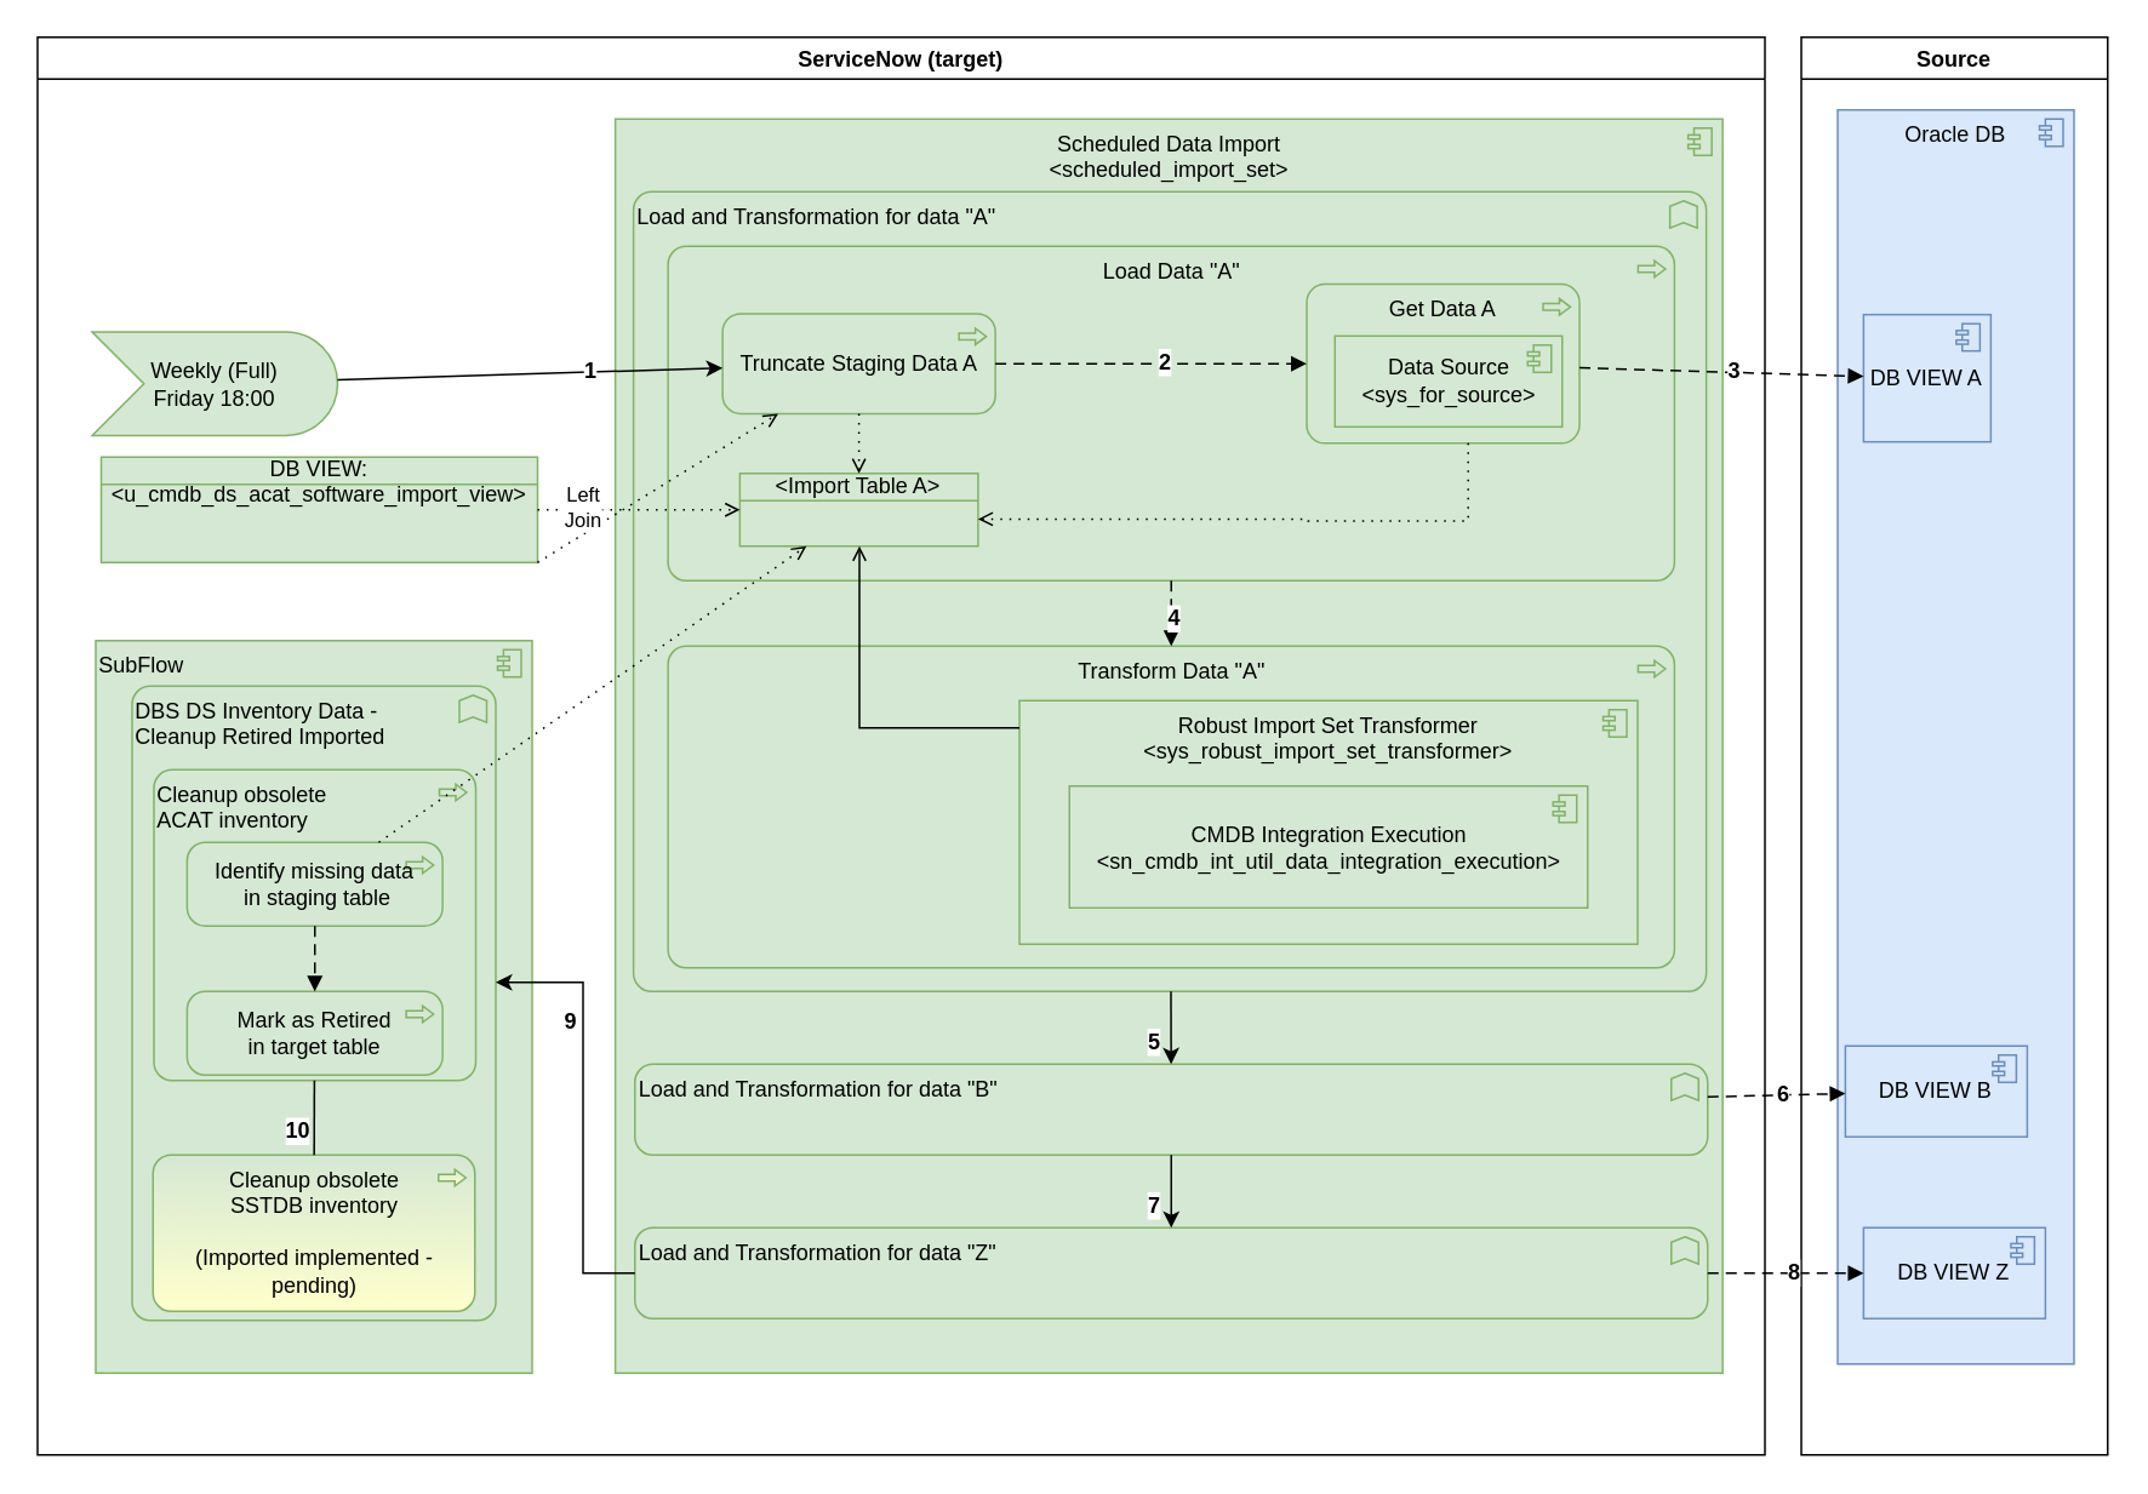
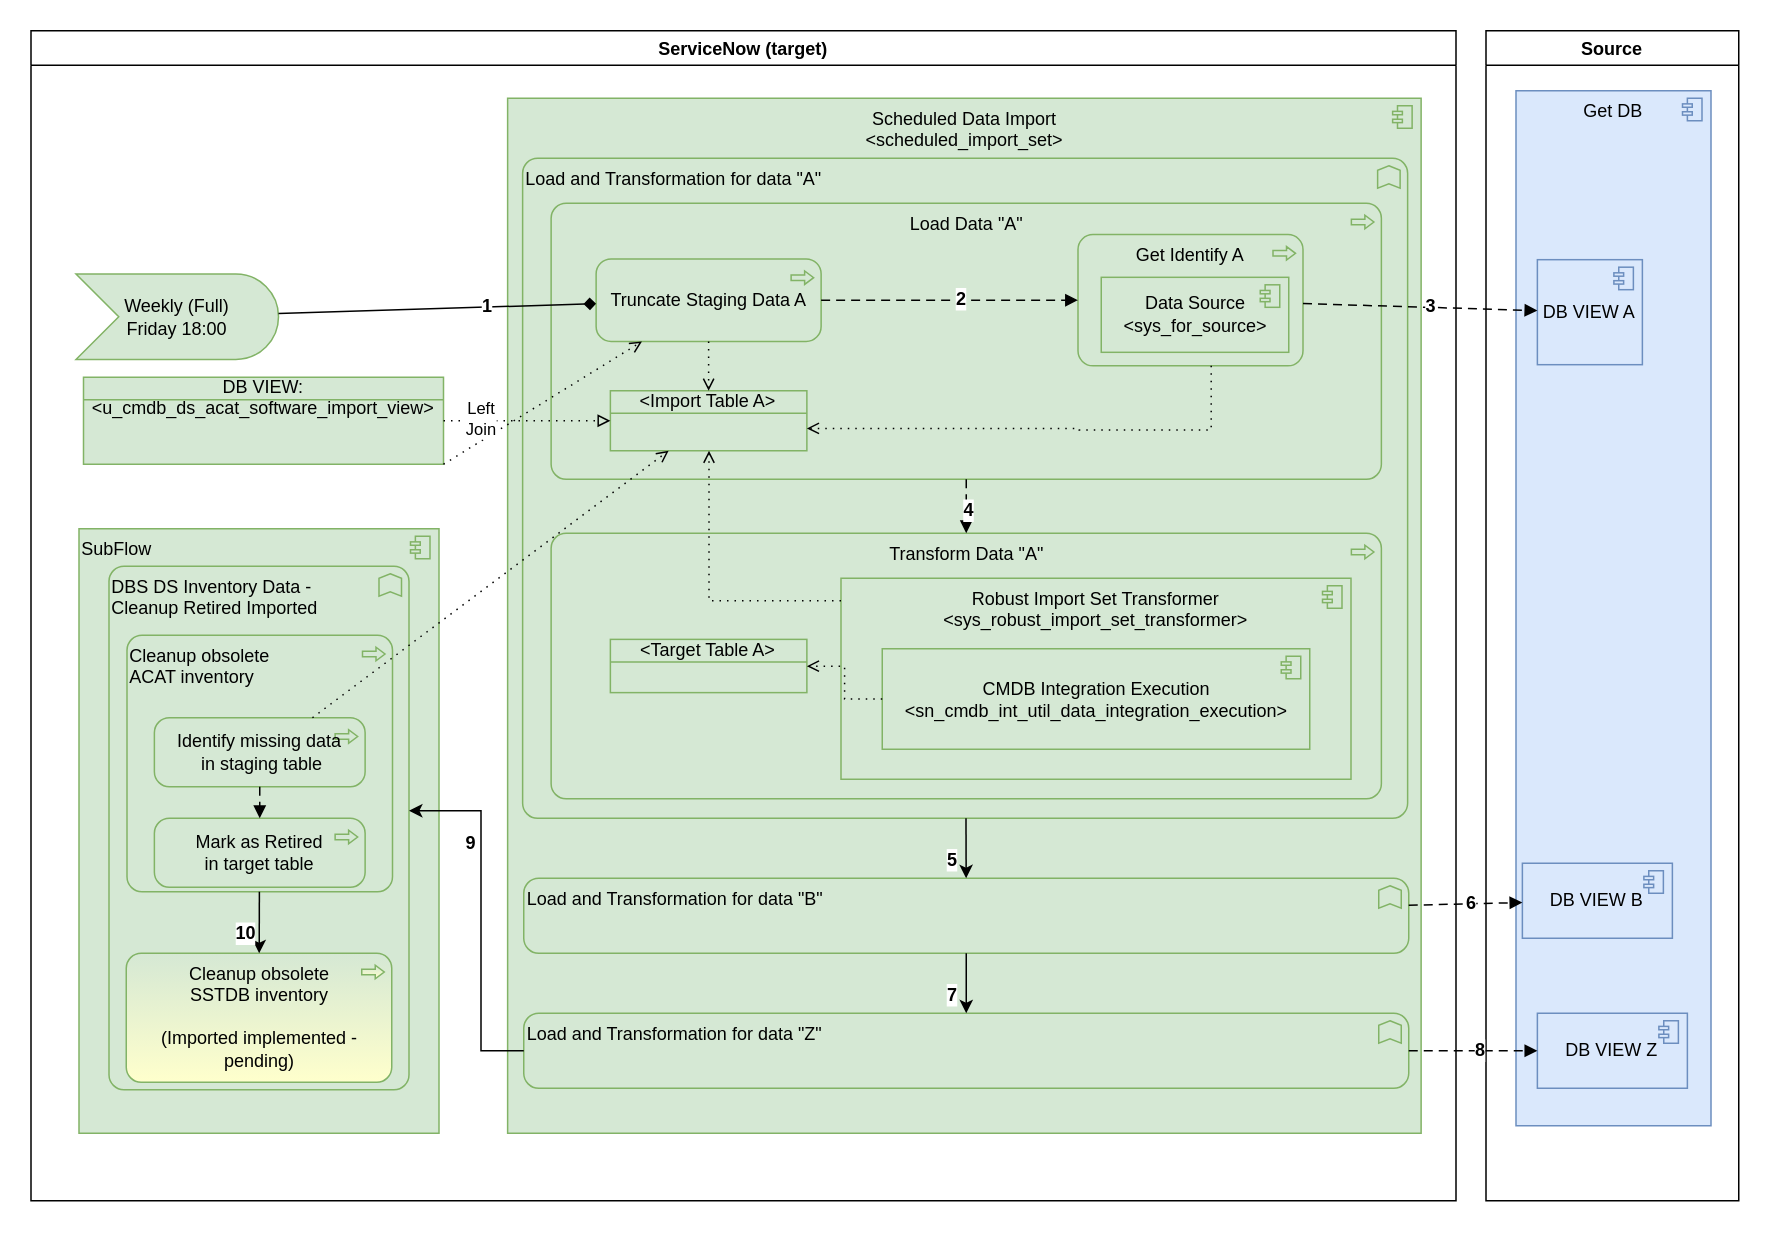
- <mxCell id="43" value="Oracle DB" style="html=1;outlineConnect=0;whiteSpace=wrap;fillColor=#dae8fc;shape=mxgraph.archimate3.application;appType=comp;archiType=square;strokeColor=#6c8ebf;verticalAlign=top;" vertex="1" parent="42"><mxGeometry x="20" y="40" width="130" height="690" as="geometry" /></mxCell>
+ <mxCell id="43" value="Get DB" style="html=1;outlineConnect=0;whiteSpace=wrap;fillColor=#dae8fc;shape=mxgraph.archimate3.application;appType=comp;archiType=square;strokeColor=#6c8ebf;verticalAlign=top;" vertex="1" parent="42"><mxGeometry x="20" y="40" width="130" height="690" as="geometry" /></mxCell>
- <mxCell id="8" value="Get Data A" style="html=1;outlineConnect=0;whiteSpace=wrap;fillColor=#d5e8d4;shape=mxgraph.archimate3.application;appType=proc;archiType=rounded;strokeColor=#82b366;verticalAlign=top;" vertex="1" parent="2"><mxGeometry x="698" y="135.88" width="150" height="87.5" as="geometry" /></mxCell>
+ <mxCell id="8" value="Get Identify A" style="html=1;outlineConnect=0;whiteSpace=wrap;fillColor=#d5e8d4;shape=mxgraph.archimate3.application;appType=proc;archiType=rounded;strokeColor=#82b366;verticalAlign=top;" vertex="1" parent="2"><mxGeometry x="698" y="135.88" width="150" height="87.5" as="geometry" /></mxCell>
- <mxCell id="10" value="" style="edgeStyle=none;rounded=0;orthogonalLoop=1;jettySize=auto;html=1;fontSize=6;" edge="1" parent="2" source="5" target="7"><mxGeometry relative="1" as="geometry"><mxPoint x="144" y="134.13" as="sourcePoint" /><mxPoint x="259" y="160.13" as="targetPoint" /></mxGeometry></mxCell>
+ <mxCell id="10" value="" style="edgeStyle=none;rounded=0;orthogonalLoop=1;jettySize=auto;html=1;fontSize=6;endArrow=diamond;" edge="1" parent="2" source="5" target="7"><mxGeometry relative="1" as="geometry"><mxPoint x="144" y="134.13" as="sourcePoint" /><mxPoint x="259" y="160.13" as="targetPoint" /></mxGeometry></mxCell>
- <mxCell id="30" value="" style="html=1;endArrow=open;elbow=vertical;endFill=0;dashed=1;dashPattern=1 4;rounded=0;fillColor=#00b9f2;" edge="1" parent="2" source="28" target="19"><mxGeometry width="160" relative="1" as="geometry"><mxPoint x="123.842" y="200" as="sourcePoint" /><mxPoint x="177.126" y="247" as="targetPoint" /></mxGeometry></mxCell>
+ <mxCell id="30" value="" style="html=1;endArrow=block;elbow=vertical;endFill=0;dashed=1;dashPattern=1 4;rounded=0;fillColor=#00b9f2;" edge="1" parent="2" source="28" target="19"><mxGeometry width="160" relative="1" as="geometry"><mxPoint x="123.842" y="200" as="sourcePoint" /><mxPoint x="177.126" y="247" as="targetPoint" /></mxGeometry></mxCell>
- <mxCell id="22" value="" style="html=1;endArrow=open;elbow=vertical;endFill=0;dashed=0;dashPattern=1 4;rounded=0;fillColor=#00b9f2;edgeStyle=orthogonalEdgeStyle;" edge="1" parent="2" source="15" target="19"><mxGeometry width="160" relative="1" as="geometry"><mxPoint x="797" y="233" as="sourcePoint" /><mxPoint x="527" y="275" as="targetPoint" /><Array as="points"><mxPoint x="452" y="380" /></Array></mxGeometry></mxCell>
+ <mxCell id="22" value="" style="html=1;endArrow=open;elbow=vertical;endFill=0;dashed=1;dashPattern=1 4;rounded=0;fillColor=#00b9f2;edgeStyle=orthogonalEdgeStyle;" edge="1" parent="2" source="15" target="19"><mxGeometry width="160" relative="1" as="geometry"><mxPoint x="797" y="233" as="sourcePoint" /><mxPoint x="527" y="275" as="targetPoint" /><Array as="points"><mxPoint x="452" y="380" /></Array></mxGeometry></mxCell>
+ <mxCell id="32" value="&amp;lt;Target Table A&amp;gt;" style="html=1;outlineConnect=0;whiteSpace=wrap;fillColor=#d5e8d4;shape=mxgraph.archimate3.businessObject;overflow=fill;strokeColor=#82b366;" vertex="1" parent="2"><mxGeometry x="386.25" y="405.75" width="131" height="35.5" as="geometry" /></mxCell>
+ <mxCell id="33" value="" style="html=1;endArrow=open;elbow=vertical;endFill=0;dashed=1;dashPattern=1 4;rounded=0;fillColor=#00b9f2;edgeStyle=orthogonalEdgeStyle;" edge="1" parent="2" source="18" target="32"><mxGeometry width="160" relative="1" as="geometry"><mxPoint x="558" y="375" as="sourcePoint" /><mxPoint x="462" y="293" as="targetPoint" /></mxGeometry></mxCell>
- <mxCell id="36" value="Identify missing data&lt;br&gt;&amp;nbsp;in staging table" style="html=1;outlineConnect=0;whiteSpace=wrap;fillColor=#d5e8d4;shape=mxgraph.archimate3.application;appType=proc;archiType=rounded;strokeColor=#82b366;" vertex="1" parent="2"><mxGeometry x="82.25" y="443" width="140.5" height="46" as="geometry" /></mxCell>
+ <mxCell id="36" value="Identify missing data&lt;br&gt;&amp;nbsp;in staging table" style="html=1;outlineConnect=0;whiteSpace=wrap;fillColor=#d5e8d4;shape=mxgraph.archimate3.application;appType=proc;archiType=rounded;strokeColor=#82b366;" vertex="1" parent="2"><mxGeometry x="82.25" y="458" width="140.5" height="46" as="geometry" /></mxCell>
- <mxCell id="40" value="" style="edgeStyle=none;rounded=0;orthogonalLoop=1;jettySize=auto;html=1;fontSize=6;endArrow=none;" edge="1" parent="2" source="34" target="39"><mxGeometry relative="1" as="geometry"><mxPoint x="225" y="1090" as="sourcePoint" /><mxPoint x="225" y="1120" as="targetPoint" /></mxGeometry></mxCell>
+ <mxCell id="40" value="" style="edgeStyle=none;rounded=0;orthogonalLoop=1;jettySize=auto;html=1;fontSize=6;" edge="1" parent="2" source="34" target="39"><mxGeometry relative="1" as="geometry"><mxPoint x="225" y="1090" as="sourcePoint" /><mxPoint x="225" y="1120" as="targetPoint" /></mxGeometry></mxCell>
